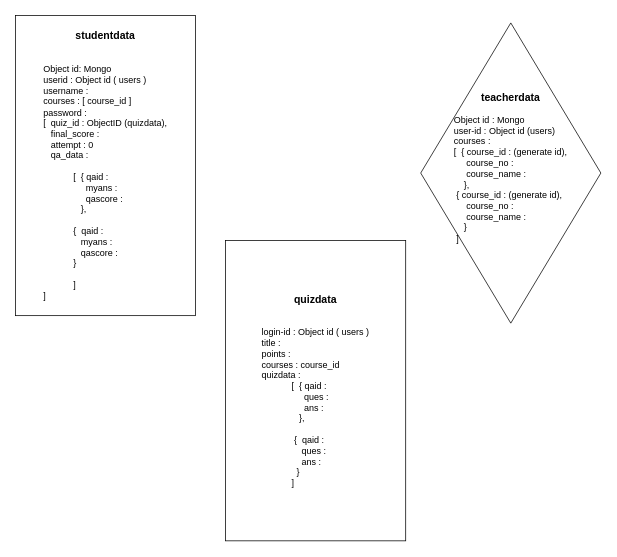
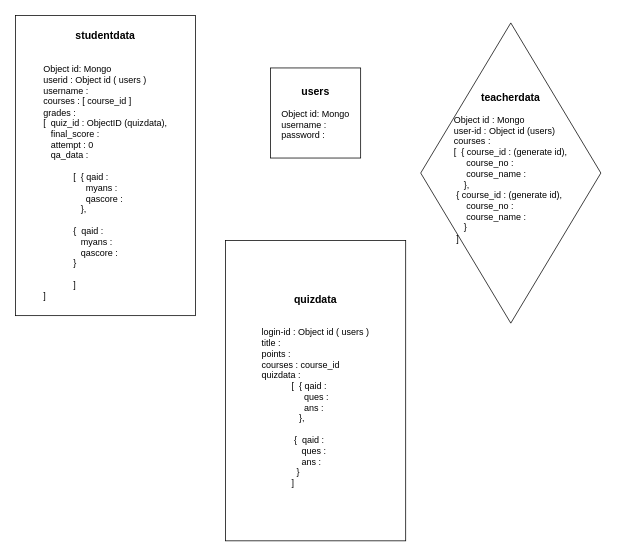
+ <mxCell id="2" value="&lt;b&gt;&lt;font style=&quot;font-size: 14px&quot;&gt;users&lt;/font&gt;&lt;/b&gt;&lt;br&gt;&lt;br&gt;Object id: Mongo&lt;br&gt;&lt;div style=&quot;text-align: left&quot;&gt;&lt;span&gt;username :&lt;/span&gt;&lt;/div&gt;&lt;div style=&quot;text-align: left&quot;&gt;&lt;span&gt;password :&lt;/span&gt;&lt;/div&gt;" style="whiteSpace=wrap;html=1;aspect=fixed;" parent="1" vertex="1"><mxGeometry x="360" y="90" width="120" height="120" as="geometry" /></mxCell>
- <mxCell id="3" value="&lt;font style=&quot;font-size: 14px&quot;&gt;&lt;b&gt;studentdata&lt;/b&gt;&lt;/font&gt;&lt;br&gt;&lt;br&gt;&lt;div style=&quot;text-align: left&quot;&gt;&lt;br&gt;&lt;/div&gt;&lt;div style=&quot;text-align: left&quot;&gt;&lt;span style=&quot;text-align: center&quot;&gt;Object id: Mongo&lt;/span&gt;&lt;span&gt;&lt;br&gt;&lt;/span&gt;&lt;/div&gt;&lt;div style=&quot;text-align: left&quot;&gt;&lt;span&gt;userid : Object id ( users )&lt;/span&gt;&lt;/div&gt;&lt;div style=&quot;text-align: left&quot;&gt;&lt;span&gt;username :&amp;nbsp;&lt;/span&gt;&lt;/div&gt;&lt;div style=&quot;text-align: left&quot;&gt;&lt;span&gt;courses : [ course_id ]&lt;/span&gt;&lt;/div&gt;&lt;div style=&quot;text-align: left&quot;&gt;&lt;span&gt;password :&amp;nbsp;&lt;/span&gt;&lt;/div&gt;&lt;div style=&quot;text-align: left&quot;&gt;&lt;span&gt;[&amp;nbsp; quiz_id : ObjectID (quizdata),&lt;/span&gt;&lt;/div&gt;&lt;div style=&quot;text-align: left&quot;&gt;&lt;span&gt;&amp;nbsp; &amp;nbsp;final_score :&lt;/span&gt;&lt;/div&gt;&lt;div style=&quot;text-align: left&quot;&gt;&lt;span&gt;&amp;nbsp; &amp;nbsp;attempt : 0&lt;/span&gt;&lt;/div&gt;&lt;div style=&quot;text-align: left&quot;&gt;&lt;span&gt;&amp;nbsp; &amp;nbsp;qa_data :&lt;/span&gt;&lt;/div&gt;&lt;div style=&quot;text-align: left&quot;&gt;&lt;span&gt;&lt;br&gt;&lt;/span&gt;&lt;/div&gt;&lt;blockquote style=&quot;margin: 0 0 0 40px ; border: none ; padding: 0px&quot;&gt;&lt;div style=&quot;text-align: justify&quot;&gt;&lt;span&gt;[&amp;nbsp; { qaid&amp;nbsp;&lt;/span&gt;&lt;span&gt;:&lt;/span&gt;&lt;/div&gt;&lt;div style=&quot;text-align: justify&quot;&gt;&lt;span&gt;&amp;nbsp; &amp;nbsp; &amp;nbsp;myans :&lt;/span&gt;&lt;/div&gt;&lt;div style=&quot;text-align: justify&quot;&gt;&lt;span&gt;&amp;nbsp; &amp;nbsp; &amp;nbsp;qascore :&amp;nbsp;&lt;/span&gt;&lt;/div&gt;&lt;div style=&quot;text-align: justify&quot;&gt;&lt;span&gt;&amp;nbsp; &amp;nbsp;},&lt;/span&gt;&lt;/div&gt;&lt;div style=&quot;text-align: justify&quot;&gt;&lt;span&gt;&lt;br&gt;&lt;/span&gt;&lt;/div&gt;&lt;div style=&quot;text-align: justify&quot;&gt;&lt;span&gt;{&amp;nbsp; qaid :&amp;nbsp;&amp;nbsp;&lt;/span&gt;&lt;/div&gt;&lt;div style=&quot;text-align: justify&quot;&gt;&lt;span&gt;&amp;nbsp; &amp;nbsp;myans :&amp;nbsp;&lt;/span&gt;&lt;/div&gt;&lt;div style=&quot;text-align: justify&quot;&gt;&lt;span&gt;&amp;nbsp; &amp;nbsp;qascore :&lt;/span&gt;&lt;/div&gt;&lt;div style=&quot;text-align: justify&quot;&gt;&lt;span&gt;}&amp;nbsp;&lt;/span&gt;&lt;/div&gt;&lt;div style=&quot;text-align: justify&quot;&gt;&lt;span&gt;&lt;br&gt;&lt;/span&gt;&lt;/div&gt;&lt;div style=&quot;text-align: justify&quot;&gt;&lt;span&gt;]&lt;/span&gt;&lt;/div&gt;&lt;/blockquote&gt;&lt;span&gt;&lt;div style=&quot;text-align: left&quot;&gt;&lt;span&gt;]&lt;/span&gt;&lt;/div&gt;&lt;/span&gt;" style="rounded=0;whiteSpace=wrap;html=1;" parent="1" vertex="1"><mxGeometry x="20" y="20" width="240" height="400" as="geometry" /></mxCell>
+ <mxCell id="3" value="&lt;font style=&quot;font-size: 14px&quot;&gt;&lt;b&gt;studentdata&lt;/b&gt;&lt;/font&gt;&lt;br&gt;&lt;br&gt;&lt;div style=&quot;text-align: left&quot;&gt;&lt;br&gt;&lt;/div&gt;&lt;div style=&quot;text-align: left&quot;&gt;&lt;span style=&quot;text-align: center&quot;&gt;Object id: Mongo&lt;/span&gt;&lt;span&gt;&lt;br&gt;&lt;/span&gt;&lt;/div&gt;&lt;div style=&quot;text-align: left&quot;&gt;&lt;span&gt;userid : Object id ( users )&lt;/span&gt;&lt;/div&gt;&lt;div style=&quot;text-align: left&quot;&gt;&lt;span&gt;username :&amp;nbsp;&lt;/span&gt;&lt;/div&gt;&lt;div style=&quot;text-align: left&quot;&gt;&lt;span&gt;courses : [ course_id ]&lt;/span&gt;&lt;/div&gt;&lt;div style=&quot;text-align: left&quot;&gt;&lt;span&gt;grades :&amp;nbsp;&lt;/span&gt;&lt;/div&gt;&lt;div style=&quot;text-align: left&quot;&gt;&lt;span&gt;[&amp;nbsp; quiz_id : ObjectID (quizdata),&lt;/span&gt;&lt;/div&gt;&lt;div style=&quot;text-align: left&quot;&gt;&lt;span&gt;&amp;nbsp; &amp;nbsp;final_score :&lt;/span&gt;&lt;/div&gt;&lt;div style=&quot;text-align: left&quot;&gt;&lt;span&gt;&amp;nbsp; &amp;nbsp;attempt : 0&lt;/span&gt;&lt;/div&gt;&lt;div style=&quot;text-align: left&quot;&gt;&lt;span&gt;&amp;nbsp; &amp;nbsp;qa_data :&lt;/span&gt;&lt;/div&gt;&lt;div style=&quot;text-align: left&quot;&gt;&lt;span&gt;&lt;br&gt;&lt;/span&gt;&lt;/div&gt;&lt;blockquote style=&quot;margin: 0 0 0 40px ; border: none ; padding: 0px&quot;&gt;&lt;div style=&quot;text-align: justify&quot;&gt;&lt;span&gt;[&amp;nbsp; { qaid&amp;nbsp;&lt;/span&gt;&lt;span&gt;:&lt;/span&gt;&lt;/div&gt;&lt;div style=&quot;text-align: justify&quot;&gt;&lt;span&gt;&amp;nbsp; &amp;nbsp; &amp;nbsp;myans :&lt;/span&gt;&lt;/div&gt;&lt;div style=&quot;text-align: justify&quot;&gt;&lt;span&gt;&amp;nbsp; &amp;nbsp; &amp;nbsp;qascore :&amp;nbsp;&lt;/span&gt;&lt;/div&gt;&lt;div style=&quot;text-align: justify&quot;&gt;&lt;span&gt;&amp;nbsp; &amp;nbsp;},&lt;/span&gt;&lt;/div&gt;&lt;div style=&quot;text-align: justify&quot;&gt;&lt;span&gt;&lt;br&gt;&lt;/span&gt;&lt;/div&gt;&lt;div style=&quot;text-align: justify&quot;&gt;&lt;span&gt;{&amp;nbsp; qaid :&amp;nbsp;&amp;nbsp;&lt;/span&gt;&lt;/div&gt;&lt;div style=&quot;text-align: justify&quot;&gt;&lt;span&gt;&amp;nbsp; &amp;nbsp;myans :&amp;nbsp;&lt;/span&gt;&lt;/div&gt;&lt;div style=&quot;text-align: justify&quot;&gt;&lt;span&gt;&amp;nbsp; &amp;nbsp;qascore :&lt;/span&gt;&lt;/div&gt;&lt;div style=&quot;text-align: justify&quot;&gt;&lt;span&gt;}&amp;nbsp;&lt;/span&gt;&lt;/div&gt;&lt;div style=&quot;text-align: justify&quot;&gt;&lt;span&gt;&lt;br&gt;&lt;/span&gt;&lt;/div&gt;&lt;div style=&quot;text-align: justify&quot;&gt;&lt;span&gt;]&lt;/span&gt;&lt;/div&gt;&lt;/blockquote&gt;&lt;span&gt;&lt;div style=&quot;text-align: left&quot;&gt;&lt;span&gt;]&lt;/span&gt;&lt;/div&gt;&lt;/span&gt;" style="rounded=0;whiteSpace=wrap;html=1;" parent="1" vertex="1"><mxGeometry x="20" y="20" width="240" height="400" as="geometry" /></mxCell>
